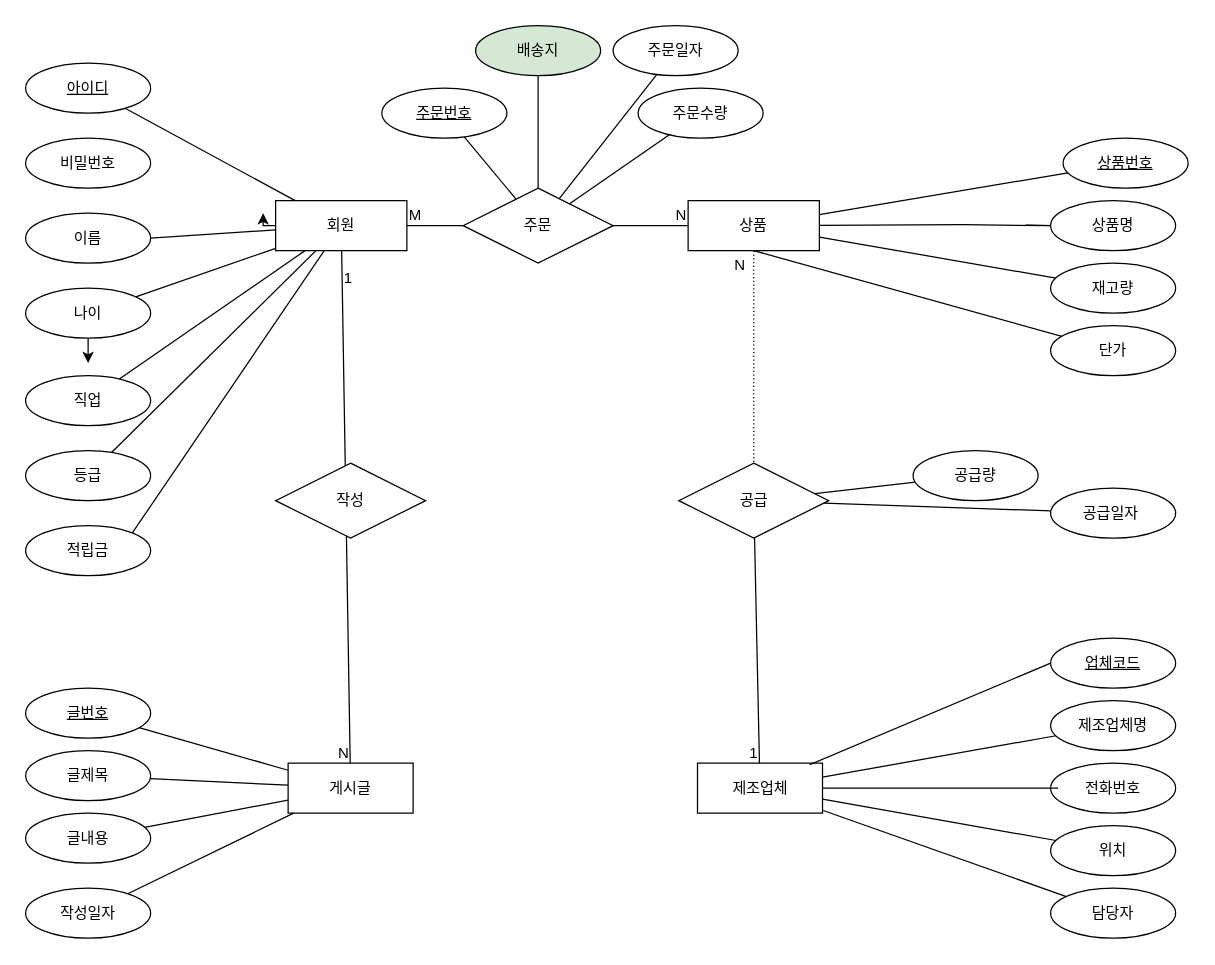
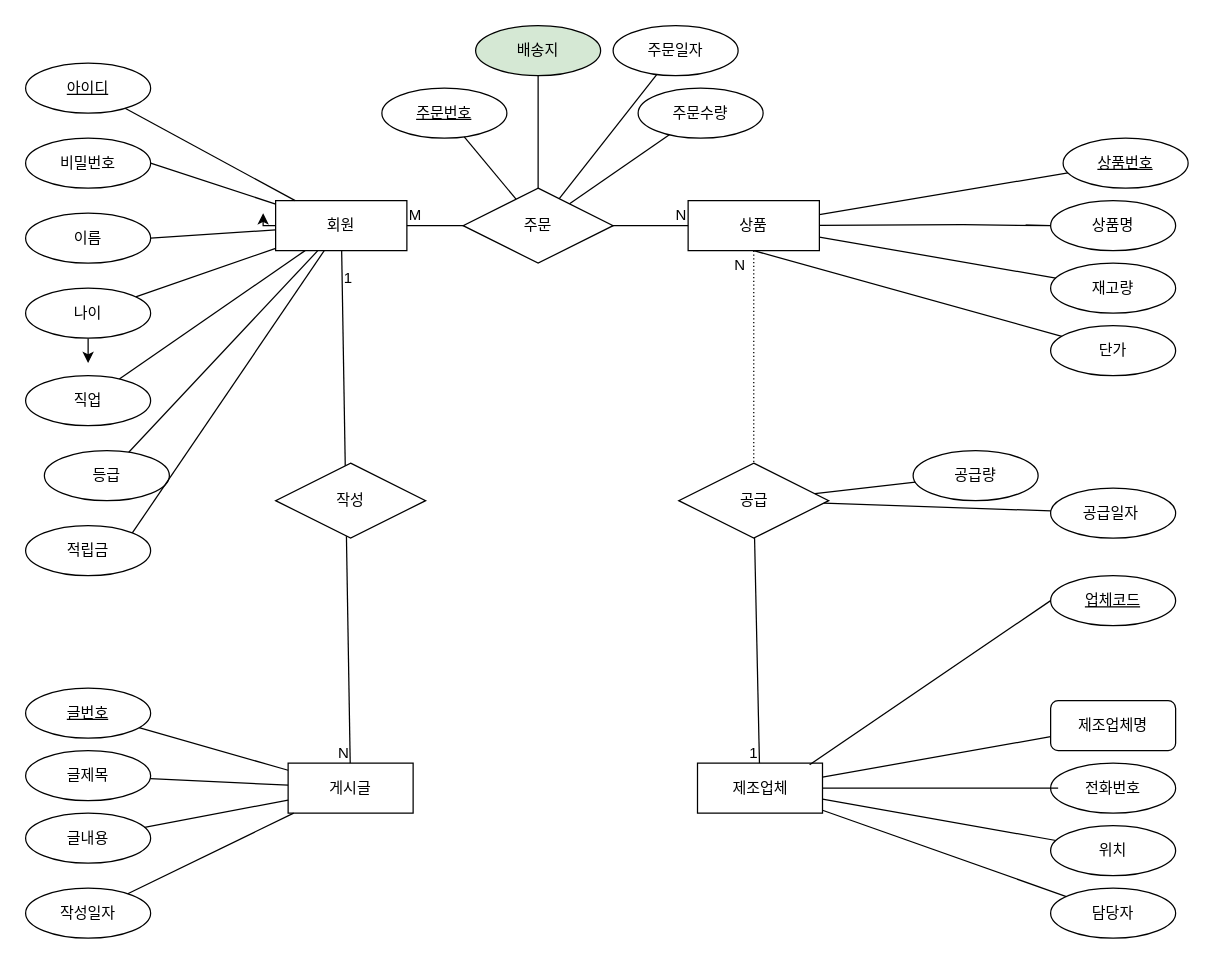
+ <mxCell id="18" value="" style="endArrow=none;html=1;rounded=0;exitX=1;exitY=0.5;exitDx=0;exitDy=0;" edge="1" parent="1" source="6" target="3"><mxGeometry relative="1" as="geometry"><mxPoint x="130" y="200" as="sourcePoint" /><mxPoint x="210" y="200" as="targetPoint" /></mxGeometry></mxCell>
- <mxCell id="11" value="등급" style="ellipse;whiteSpace=wrap;html=1;align=center;" vertex="1" parent="1"><mxGeometry x="20" y="360" width="100" height="40" as="geometry" /></mxCell>
+ <mxCell id="11" value="등급" style="ellipse;whiteSpace=wrap;html=1;align=center;" vertex="1" parent="1"><mxGeometry x="35" y="360" width="100" height="40" as="geometry" /></mxCell>
- <mxCell id="33" value="업체코드" style="ellipse;whiteSpace=wrap;html=1;align=center;fontStyle=4;" vertex="1" parent="1"><mxGeometry x="840" y="510" width="100" height="40" as="geometry" /></mxCell>
+ <mxCell id="33" value="업체코드" style="ellipse;whiteSpace=wrap;html=1;align=center;fontStyle=4;" vertex="1" parent="1"><mxGeometry x="840" y="460" width="100" height="40" as="geometry" /></mxCell>
- <mxCell id="34" value="제조업체명" style="ellipse;whiteSpace=wrap;html=1;align=center;" vertex="1" parent="1"><mxGeometry x="840" y="560" width="100" height="40" as="geometry" /></mxCell>
+ <mxCell id="34" value="제조업체명" style="whiteSpace=wrap;html=1;align=center;rounded=1;" vertex="1" parent="1"><mxGeometry x="840" y="560" width="100" height="40" as="geometry" /></mxCell>
